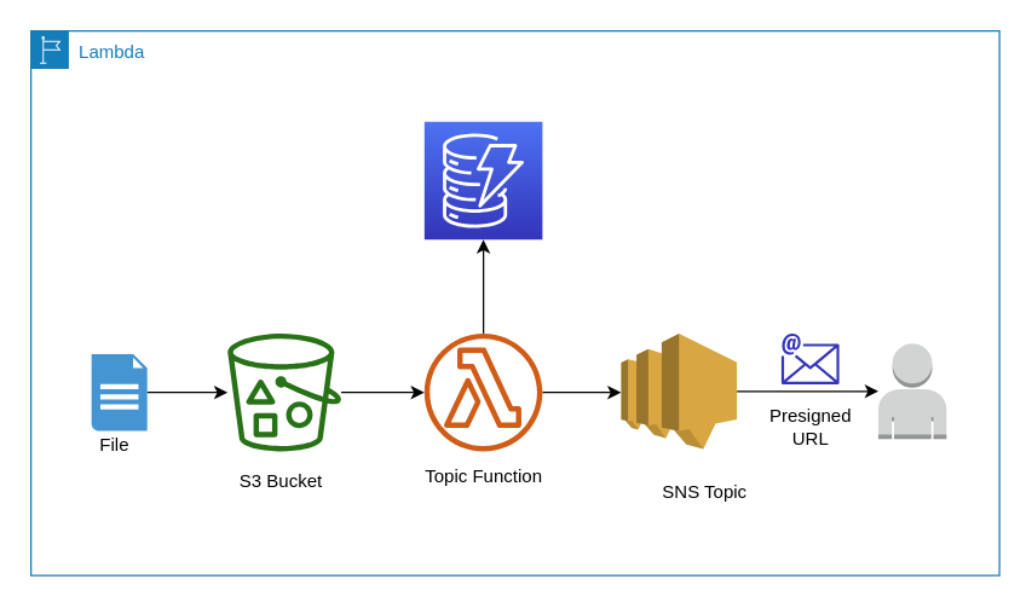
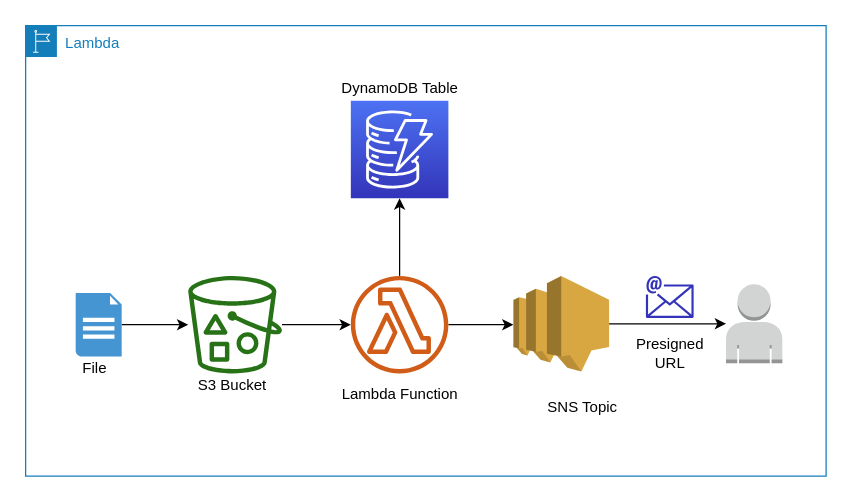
+ <mxCell id="15" value="DynamoDB Table" style="text;html=1;resizable=0;autosize=1;align=center;verticalAlign=middle;points=[];fillColor=none;strokeColor=none;rounded=0;" vertex="1" parent="1"><mxGeometry x="264" y="60" width="110" height="20" as="geometry" /></mxCell>
- <mxCell id="18" value="Topic Function" style="text;html=1;resizable=0;autosize=1;align=center;verticalAlign=middle;points=[];fillColor=none;strokeColor=none;rounded=0;" vertex="1" parent="1"><mxGeometry x="264" y="304.75" width="110" height="20" as="geometry" /></mxCell>
+ <mxCell id="18" value="Lambda Function" style="text;html=1;resizable=0;autosize=1;align=center;verticalAlign=middle;points=[];fillColor=none;strokeColor=none;rounded=0;" vertex="1" parent="1"><mxGeometry x="264" y="304.75" width="110" height="20" as="geometry" /></mxCell>
- <mxCell id="17" value="S3 Bucket" style="text;html=1;resizable=0;autosize=1;align=center;verticalAlign=middle;points=[];fillColor=none;strokeColor=none;rounded=0;" vertex="1" parent="1"><mxGeometry x="150" y="308" width="70" height="20" as="geometry" /></mxCell>
+ <mxCell id="17" value="S3 Bucket" style="text;html=1;resizable=0;autosize=1;align=center;verticalAlign=middle;points=[];fillColor=none;strokeColor=none;rounded=0;" vertex="1" parent="1"><mxGeometry x="150" y="298" width="70" height="20" as="geometry" /></mxCell>
